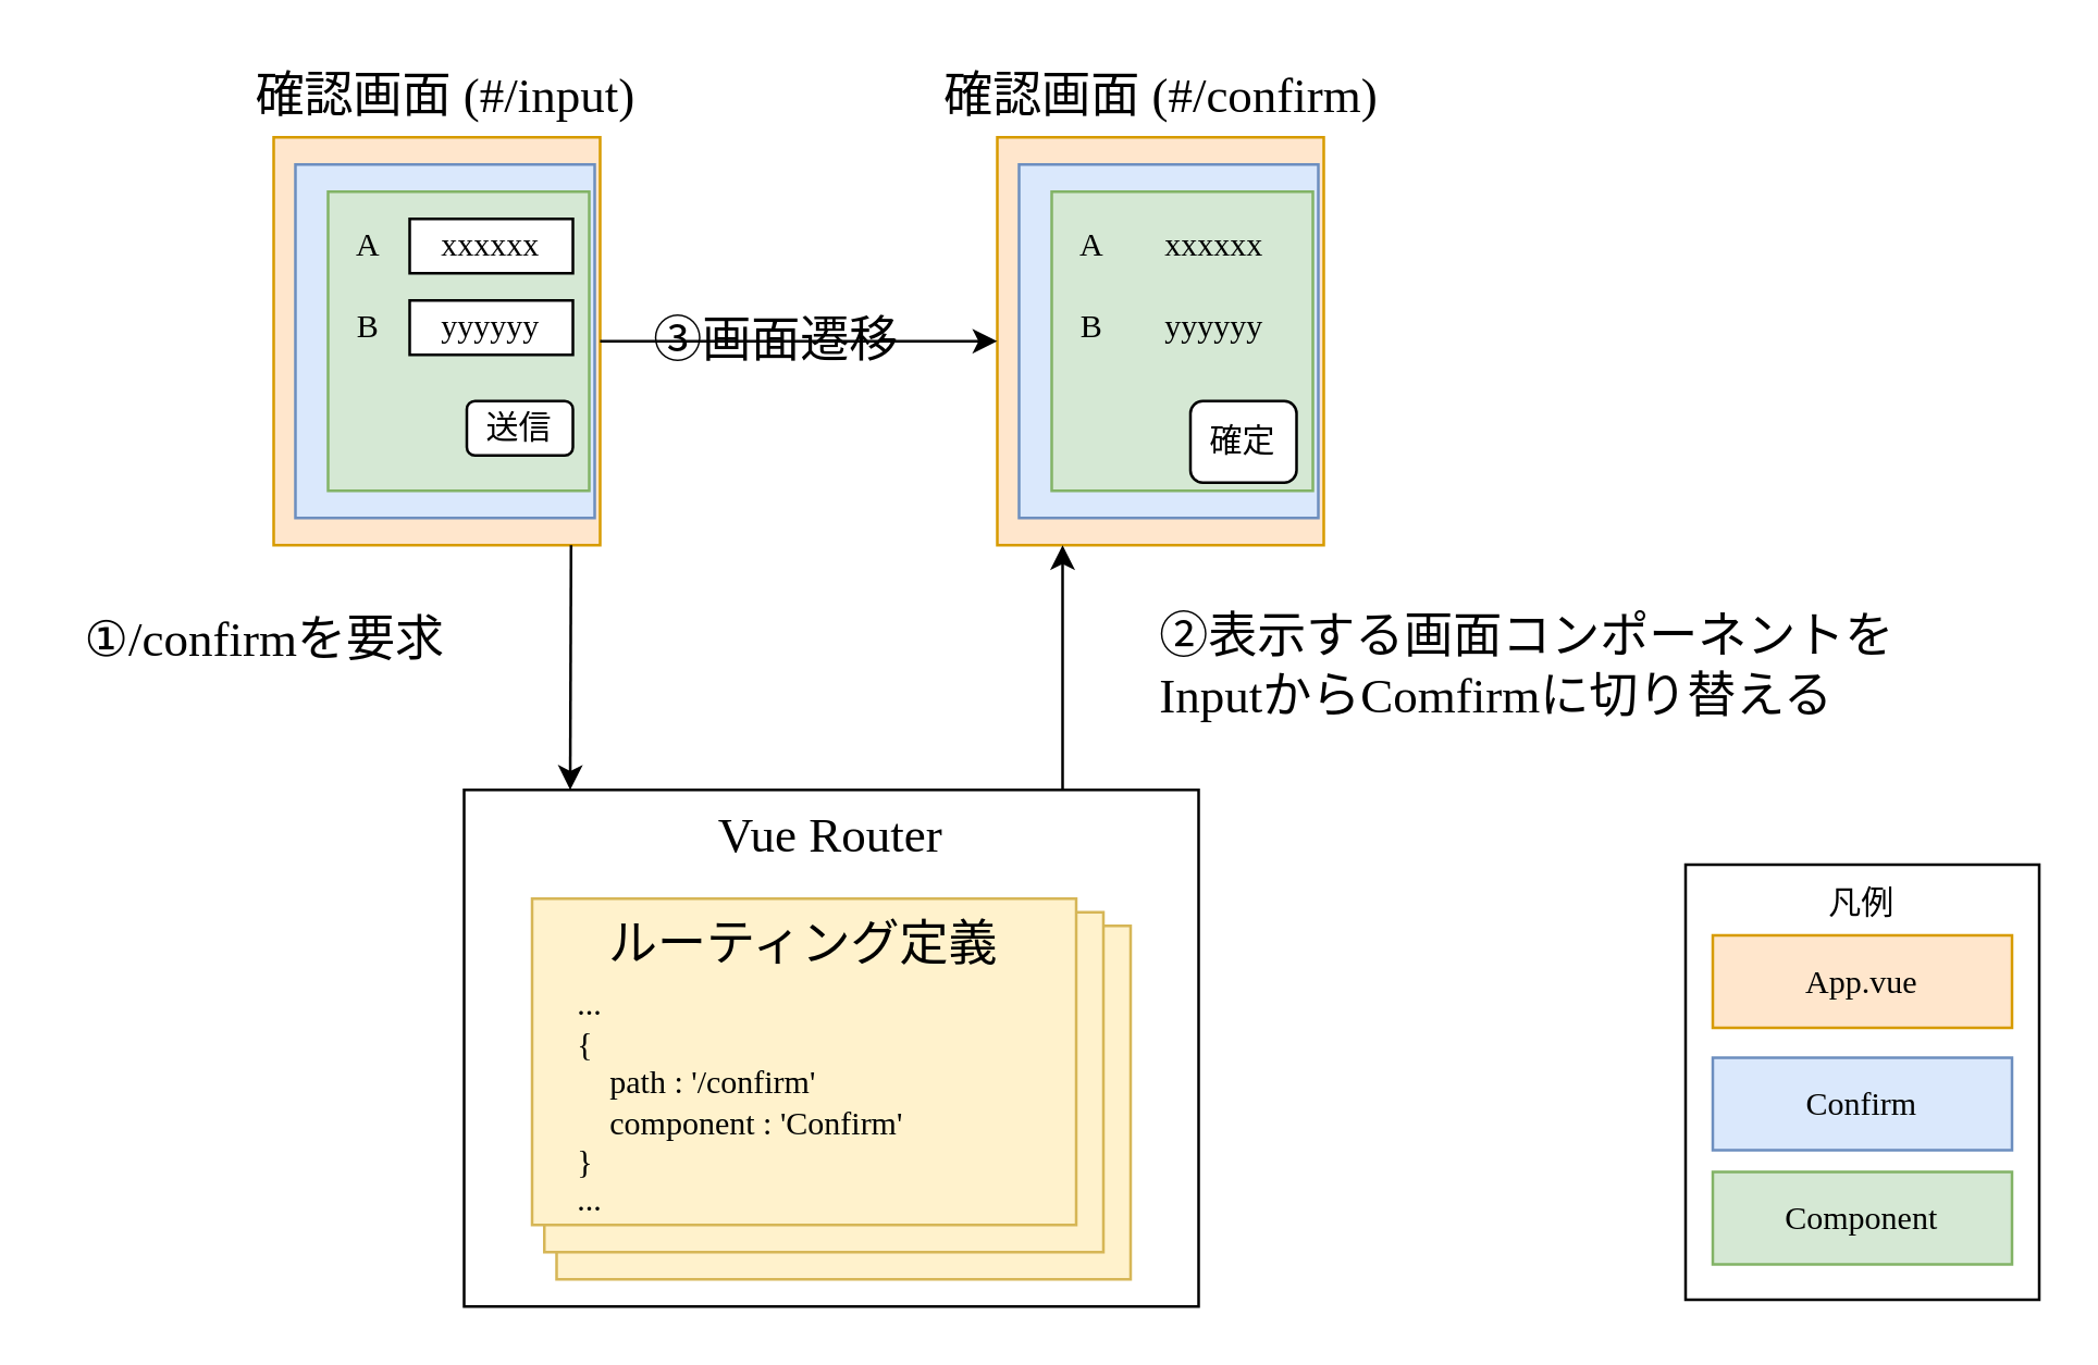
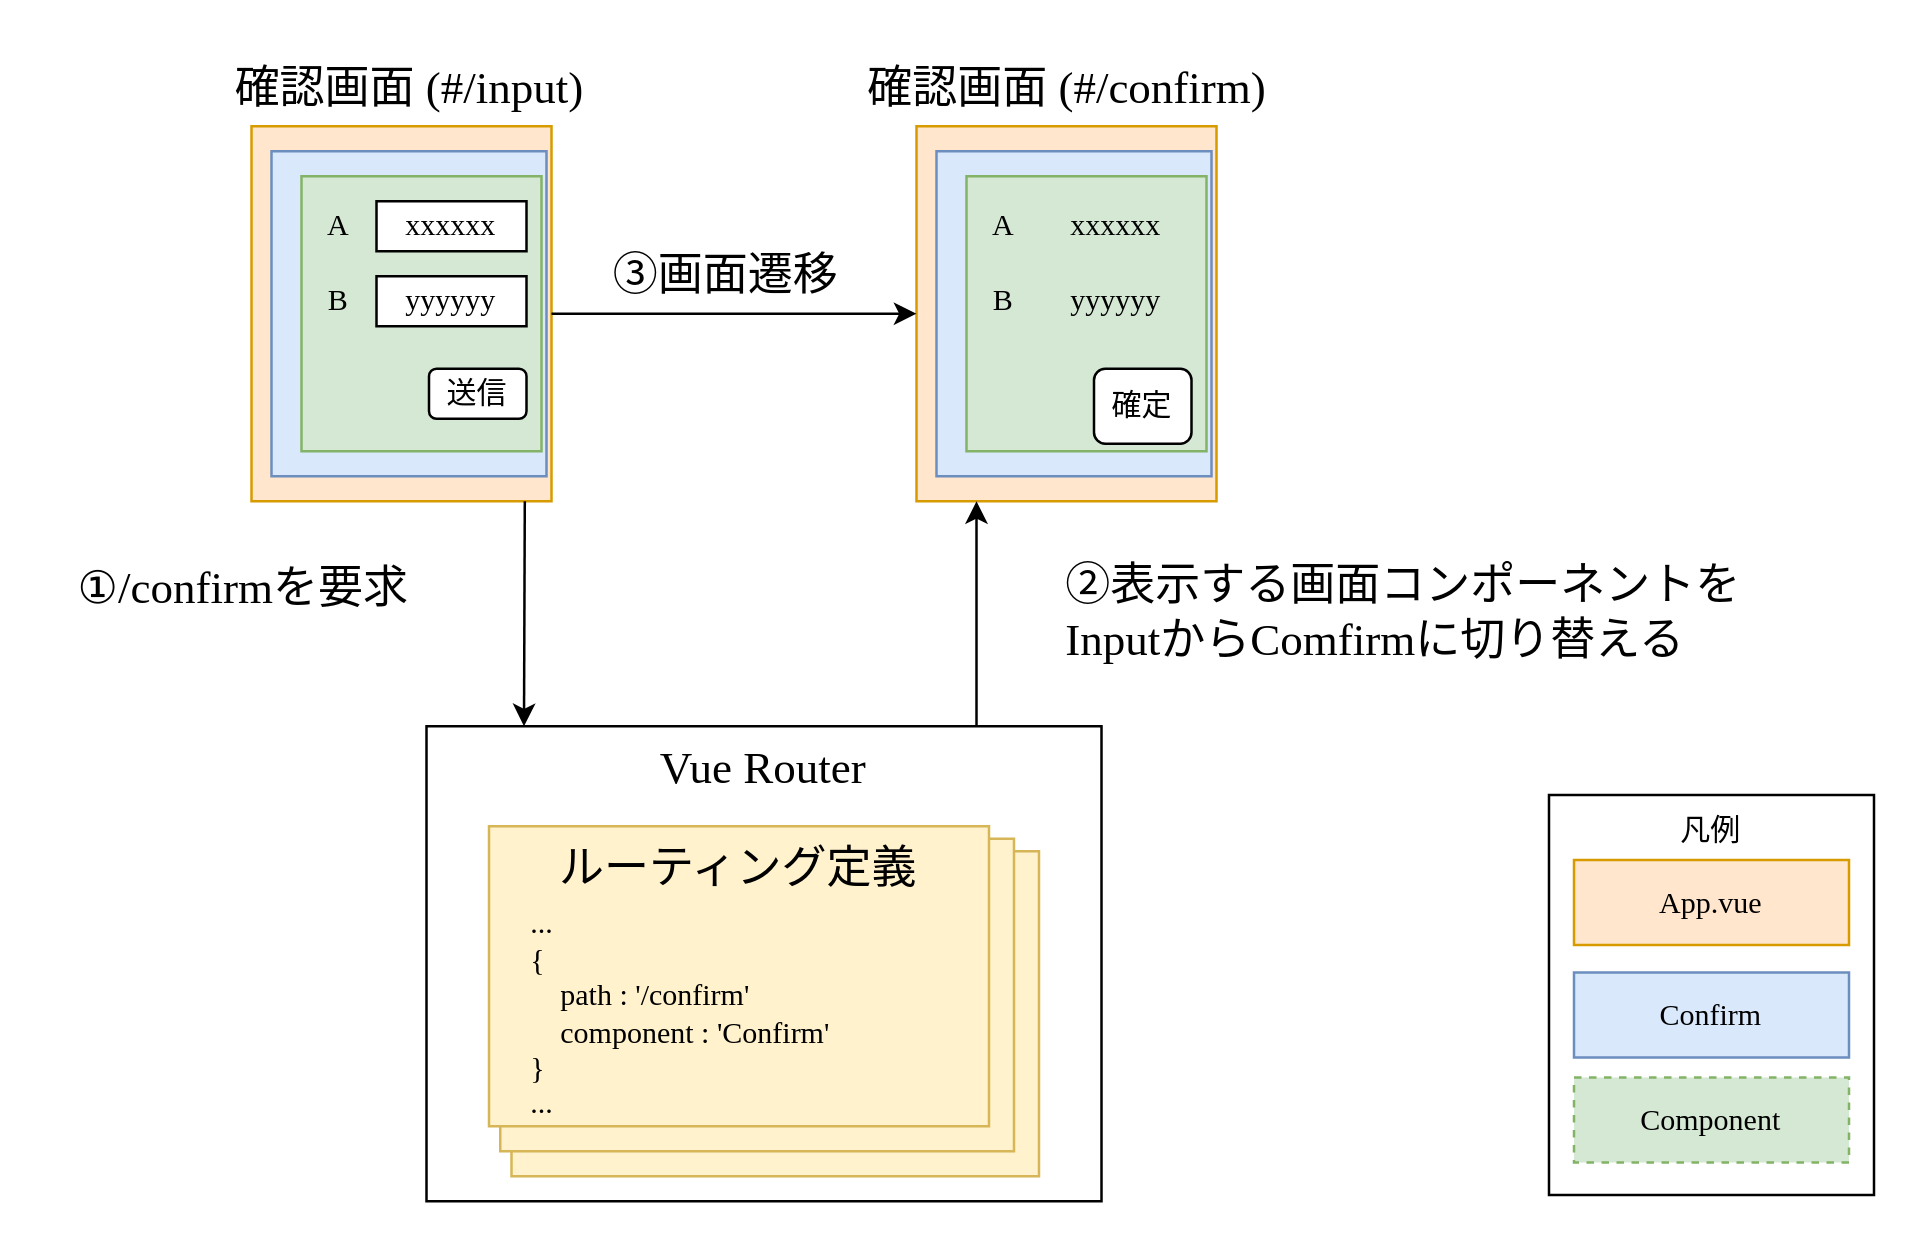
- <mxCell id="34" value="③画面遷移" style="text;html=1;strokeColor=none;fillColor=none;align=center;verticalAlign=middle;whiteSpace=wrap;rounded=0;fontSize=18;fontFamily=Noto Sans JP;fontSource=https%3A%2F%2Ffonts.googleapis.com%2Fcss%3Ffamily%3DNoto%2BSans%2BJP;" parent="1" vertex="1"><mxGeometry x="229.5" y="110" width="110" height="30" as="geometry" /></mxCell>
+ <mxCell id="34" value="③画面遷移" style="text;html=1;strokeColor=none;fillColor=none;align=center;verticalAlign=middle;whiteSpace=wrap;rounded=0;fontSize=18;fontFamily=Noto Sans JP;fontSource=https%3A%2F%2Ffonts.googleapis.com%2Fcss%3Ffamily%3DNoto%2BSans%2BJP;" parent="1" vertex="1"><mxGeometry x="234.5" y="95" width="110" height="30" as="geometry" /></mxCell>
- <mxCell id="7" value="Component" style="rounded=0;whiteSpace=wrap;html=1;fillColor=#d5e8d4;strokeColor=#82b366;fontFamily=Noto Sans JP;fontSource=https%3A%2F%2Ffonts.googleapis.com%2Fcss%3Ffamily%3DNoto%2BSans%2BJP;" parent="1" vertex="1"><mxGeometry x="629" y="430.5" width="110" height="34" as="geometry" /></mxCell>
+ <mxCell id="7" value="Component" style="rounded=0;whiteSpace=wrap;html=1;fillColor=#d5e8d4;strokeColor=#82b366;fontFamily=Noto Sans JP;fontSource=https%3A%2F%2Ffonts.googleapis.com%2Fcss%3Ffamily%3DNoto%2BSans%2BJP;dashed=1;" parent="1" vertex="1"><mxGeometry x="629" y="430.5" width="110" height="34" as="geometry" /></mxCell>
